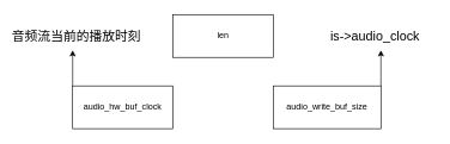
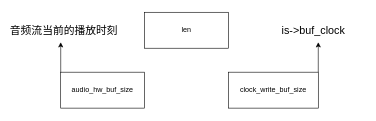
- <mxCell id="6" value="&amp;nbsp;is-&amp;gt;audio_clock" style="text;strokeColor=none;fillColor=none;html=1;fontSize=18;fontStyle=0;verticalAlign=middle;align=center;fontColor=default;" vertex="1" parent="1"><mxGeometry x="434" y="30" width="170" height="40" as="geometry" /></mxCell>
+ <mxCell id="6" value="&amp;nbsp;is-&amp;gt;buf_clock" style="text;strokeColor=none;fillColor=none;html=1;fontSize=18;fontStyle=0;verticalAlign=middle;align=center;fontColor=default;" vertex="1" parent="1"><mxGeometry x="434" y="30" width="170" height="40" as="geometry" /></mxCell>
- <mxCell id="2" value="audio_hw_buf_clock" style="rounded=0;whiteSpace=wrap;html=1;" parent="1" vertex="1"><mxGeometry x="100" y="120" width="140" height="60" as="geometry" /></mxCell>
+ <mxCell id="2" value="audio_hw_buf_size" style="rounded=0;whiteSpace=wrap;html=1;" parent="1" vertex="1"><mxGeometry x="100" y="120" width="140" height="60" as="geometry" /></mxCell>
- <mxCell id="3" value="audio_write_buf_size" style="rounded=0;whiteSpace=wrap;html=1;" vertex="1" parent="1"><mxGeometry x="380" y="120" width="150" height="60" as="geometry" /></mxCell>
+ <mxCell id="3" value="clock_write_buf_size" style="rounded=0;whiteSpace=wrap;html=1;" vertex="1" parent="1"><mxGeometry x="380" y="120" width="150" height="60" as="geometry" /></mxCell>
